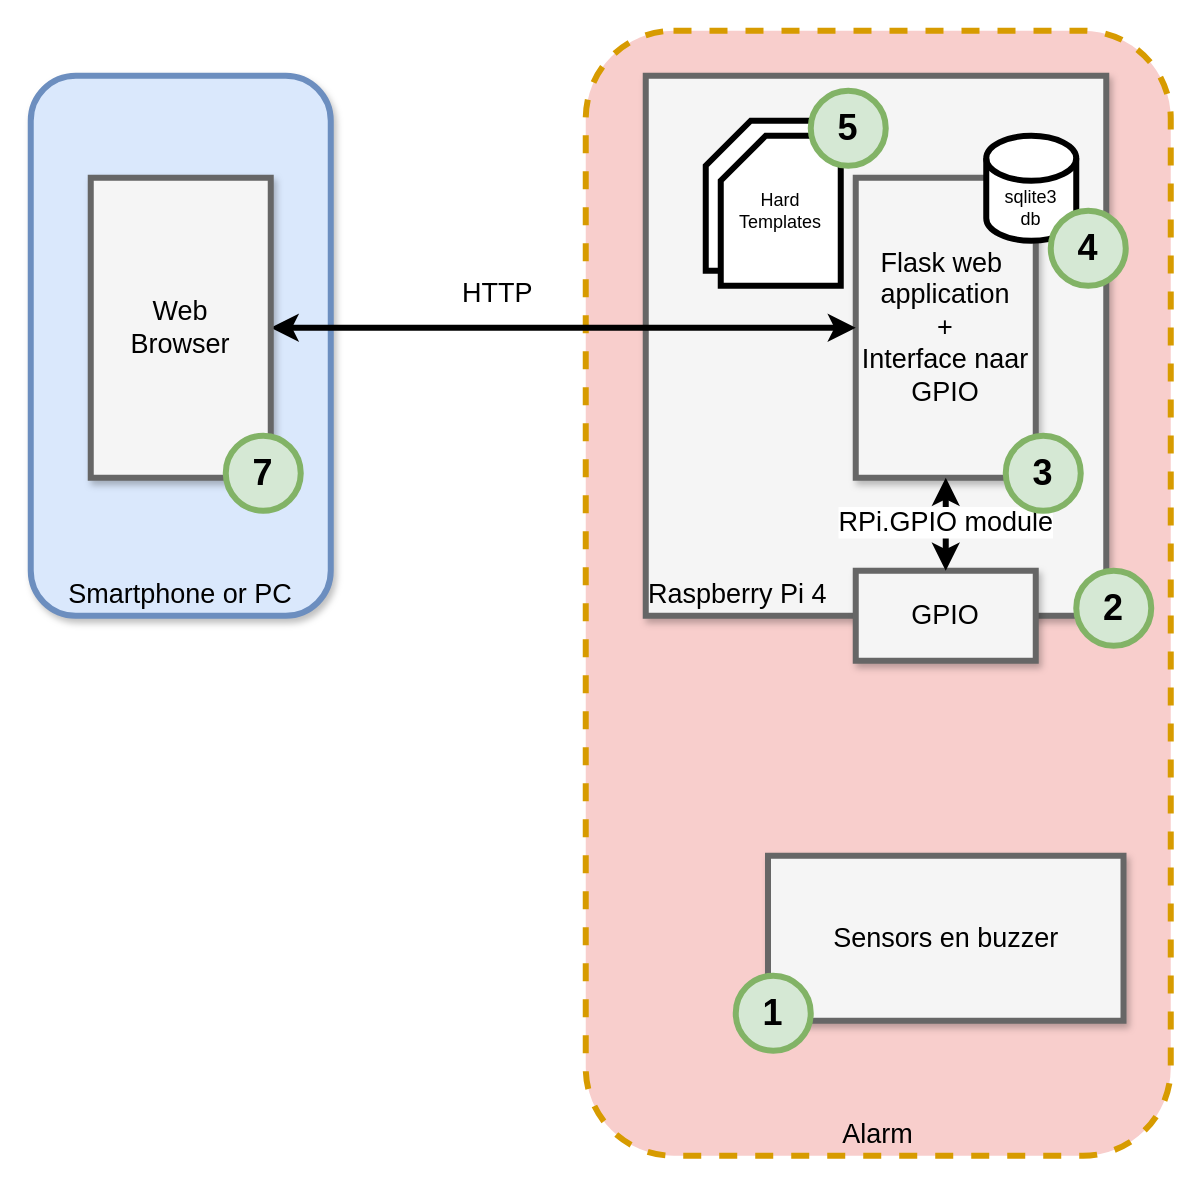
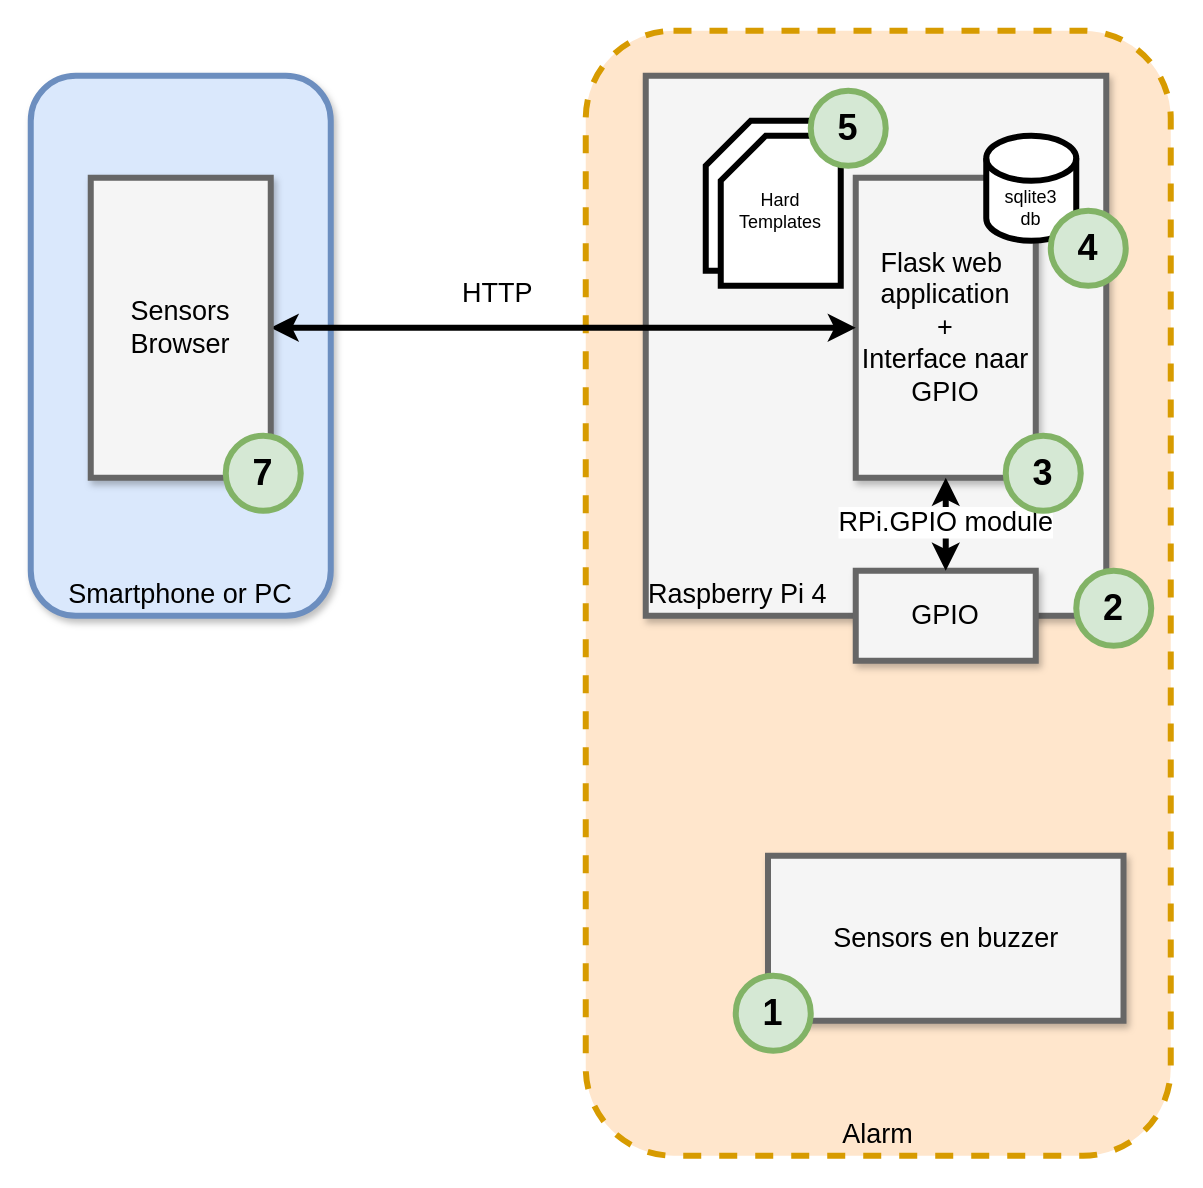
- <mxCell id="11" value="Web&lt;br&gt;Browser" style="whiteSpace=wrap;html=1;shadow=1;fontSize=18;fillColor=#f5f5f5;strokeColor=#666666;strokeWidth=4;" vertex="1" parent="1"><mxGeometry x="60" y="118" width="120" height="200" as="geometry" /></mxCell>
+ <mxCell id="11" value="Sensors&lt;br&gt;Browser" style="whiteSpace=wrap;html=1;shadow=1;fontSize=18;fillColor=#f5f5f5;strokeColor=#666666;strokeWidth=4;" vertex="1" parent="1"><mxGeometry x="60" y="118" width="120" height="200" as="geometry" /></mxCell>
- <mxCell id="2" value="Alarm" style="rounded=1;whiteSpace=wrap;html=1;fontSize=18;strokeWidth=4;align=center;verticalAlign=bottom;fillColor=#f8cecc;strokeColor=#d79b00;dashed=1;" vertex="1" parent="1"><mxGeometry x="390" y="20" width="390" height="750" as="geometry" /></mxCell>
+ <mxCell id="2" value="Alarm" style="rounded=1;whiteSpace=wrap;html=1;fontSize=18;strokeWidth=4;align=center;verticalAlign=bottom;fillColor=#ffe6cc;strokeColor=#d79b00;dashed=1;" vertex="1" parent="1"><mxGeometry x="390" y="20" width="390" height="750" as="geometry" /></mxCell>
